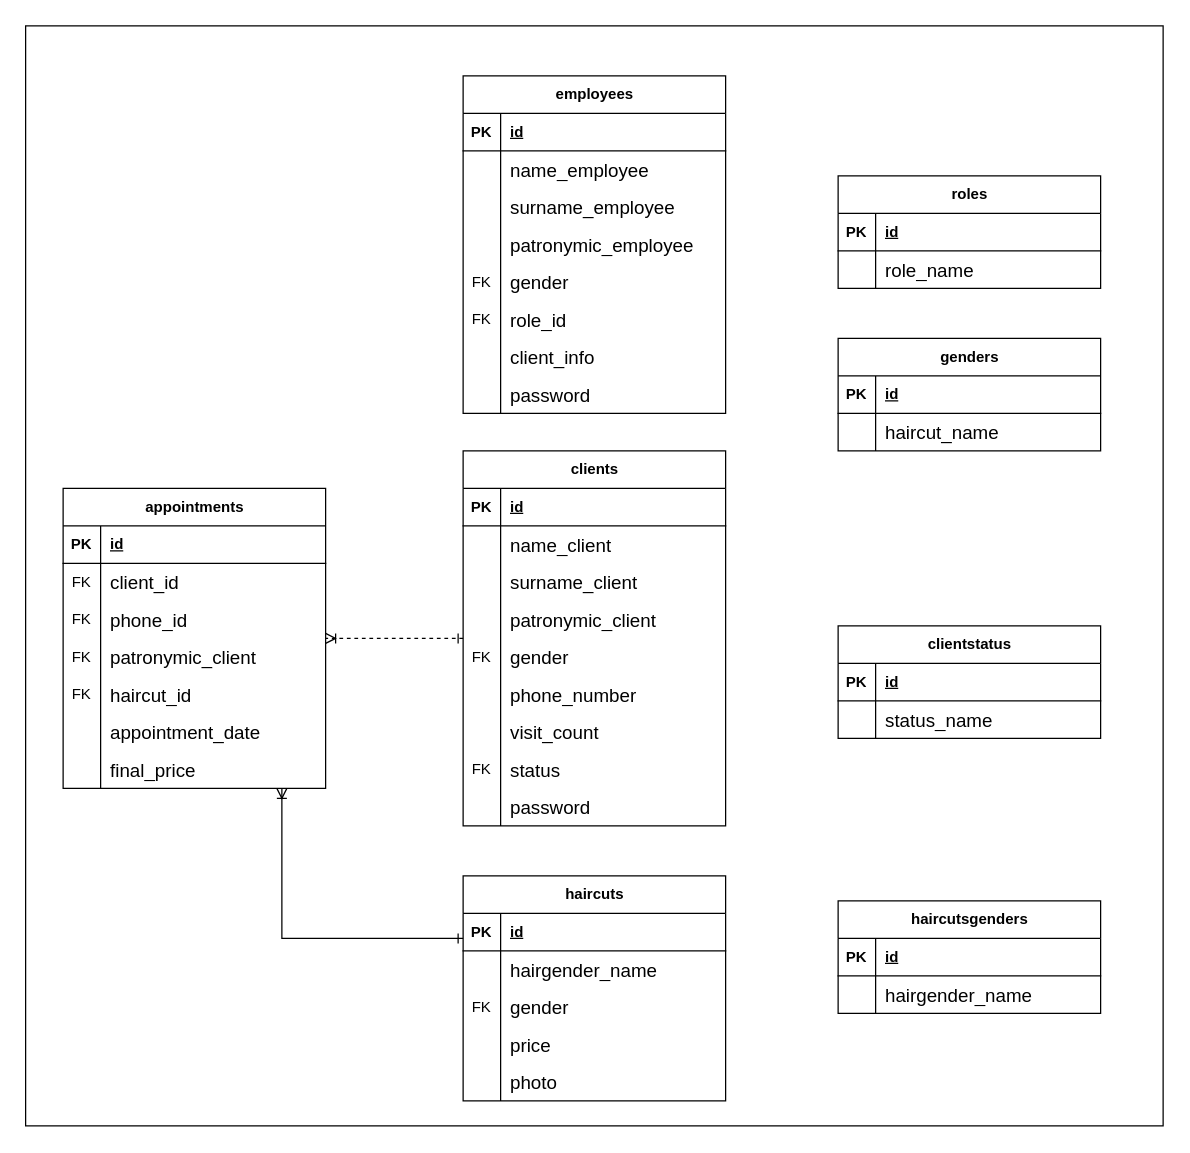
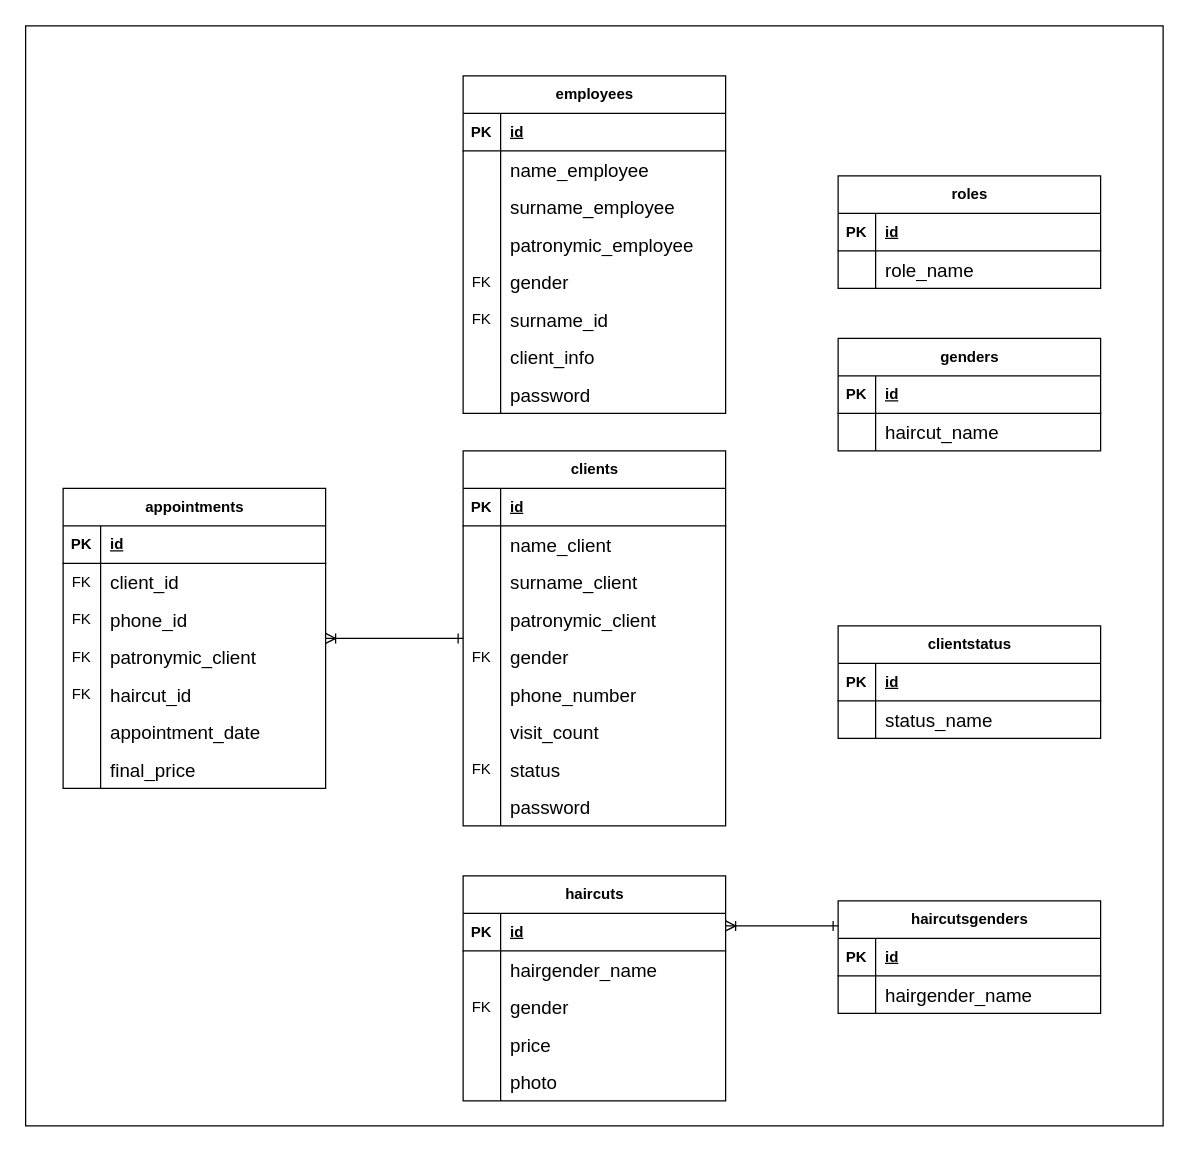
- <mxCell id="21" value="&lt;span style=&quot;font-family: &amp;quot;YS Text&amp;quot;, Arial, Helvetica, &amp;quot;Arial Unicode MS&amp;quot;, sans-serif; font-size: 15px;&quot;&gt;&lt;font style=&quot;color: rgb(0, 0, 0);&quot;&gt;role_id&lt;/font&gt;&lt;/span&gt;" style="shape=partialRectangle;connectable=0;fillColor=none;top=0;left=0;bottom=0;right=0;align=left;spacingLeft=6;overflow=hidden;whiteSpace=wrap;html=1;" parent="19" vertex="1"><mxGeometry x="30" width="180" height="30" as="geometry"><mxRectangle width="180" height="30" as="alternateBounds" /></mxGeometry></mxCell>
+ <mxCell id="21" value="&lt;span style=&quot;font-family: &amp;quot;YS Text&amp;quot;, Arial, Helvetica, &amp;quot;Arial Unicode MS&amp;quot;, sans-serif; font-size: 15px;&quot;&gt;&lt;font style=&quot;color: rgb(0, 0, 0);&quot;&gt;surname_id&lt;/font&gt;&lt;/span&gt;" style="shape=partialRectangle;connectable=0;fillColor=none;top=0;left=0;bottom=0;right=0;align=left;spacingLeft=6;overflow=hidden;whiteSpace=wrap;html=1;" parent="19" vertex="1"><mxGeometry x="30" width="180" height="30" as="geometry"><mxRectangle width="180" height="30" as="alternateBounds" /></mxGeometry></mxCell>
- <mxCell id="116" style="edgeStyle=orthogonalEdgeStyle;rounded=0;orthogonalLoop=1;jettySize=auto;html=1;endArrow=ERoneToMany;endFill=0;startArrow=ERone;startFill=0;dashed=1;" parent="1" source="28" target="56" edge="1"><mxGeometry relative="1" as="geometry"><mxPoint x="747" y="665" as="sourcePoint" /><mxPoint x="657" y="510" as="targetPoint" /><Array as="points"><mxPoint x="570" y="510" /><mxPoint x="570" y="510" /></Array></mxGeometry></mxCell>
+ <mxCell id="116" style="edgeStyle=orthogonalEdgeStyle;rounded=0;orthogonalLoop=1;jettySize=auto;html=1;endArrow=ERoneToMany;endFill=0;startArrow=ERone;startFill=0;" parent="1" source="28" target="56" edge="1"><mxGeometry relative="1" as="geometry"><mxPoint x="747" y="665" as="sourcePoint" /><mxPoint x="657" y="510" as="targetPoint" /><Array as="points"><mxPoint x="570" y="510" /><mxPoint x="570" y="510" /></Array></mxGeometry></mxCell>
+ <mxCell id="115" style="edgeStyle=orthogonalEdgeStyle;rounded=0;orthogonalLoop=1;jettySize=auto;html=1;endArrow=ERoneToMany;endFill=0;startArrow=ERone;startFill=0;" parent="1" source="92" target="99" edge="1"><mxGeometry relative="1" as="geometry"><mxPoint x="810" y="625" as="sourcePoint" /><mxPoint x="720" y="470" as="targetPoint" /><Array as="points"><mxPoint x="630" y="740" /><mxPoint x="630" y="740" /></Array></mxGeometry></mxCell>
- <mxCell id="117" style="edgeStyle=orthogonalEdgeStyle;rounded=0;orthogonalLoop=1;jettySize=auto;html=1;endArrow=ERoneToMany;endFill=0;startArrow=ERone;startFill=0;" parent="1" source="99" target="56" edge="1"><mxGeometry relative="1" as="geometry"><mxPoint x="270" y="865" as="sourcePoint" /><mxPoint x="180" y="710" as="targetPoint" /><Array as="points"><mxPoint x="225" y="750" /></Array></mxGeometry></mxCell>
